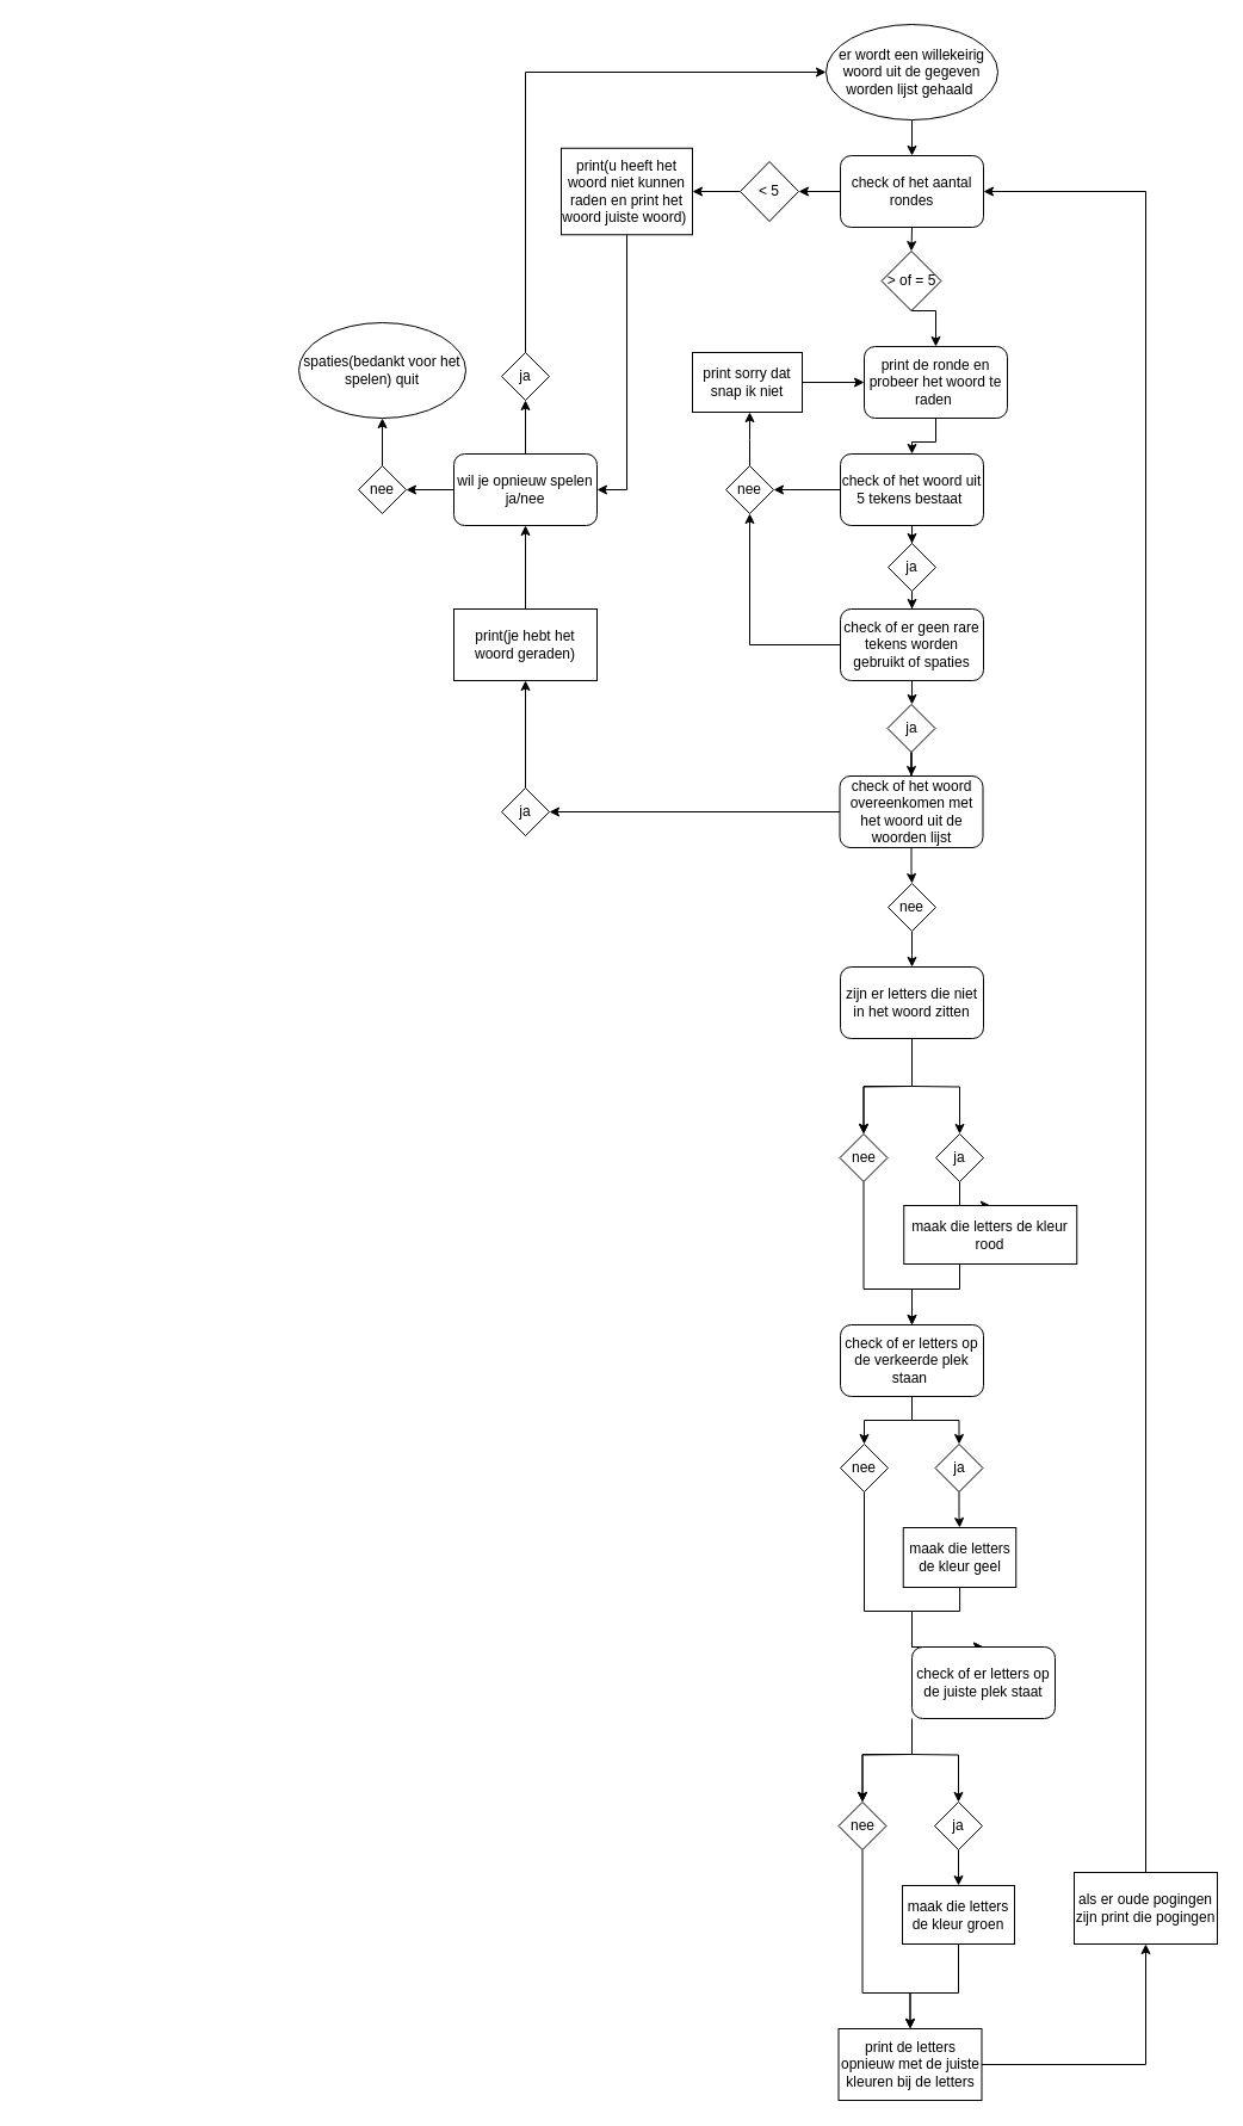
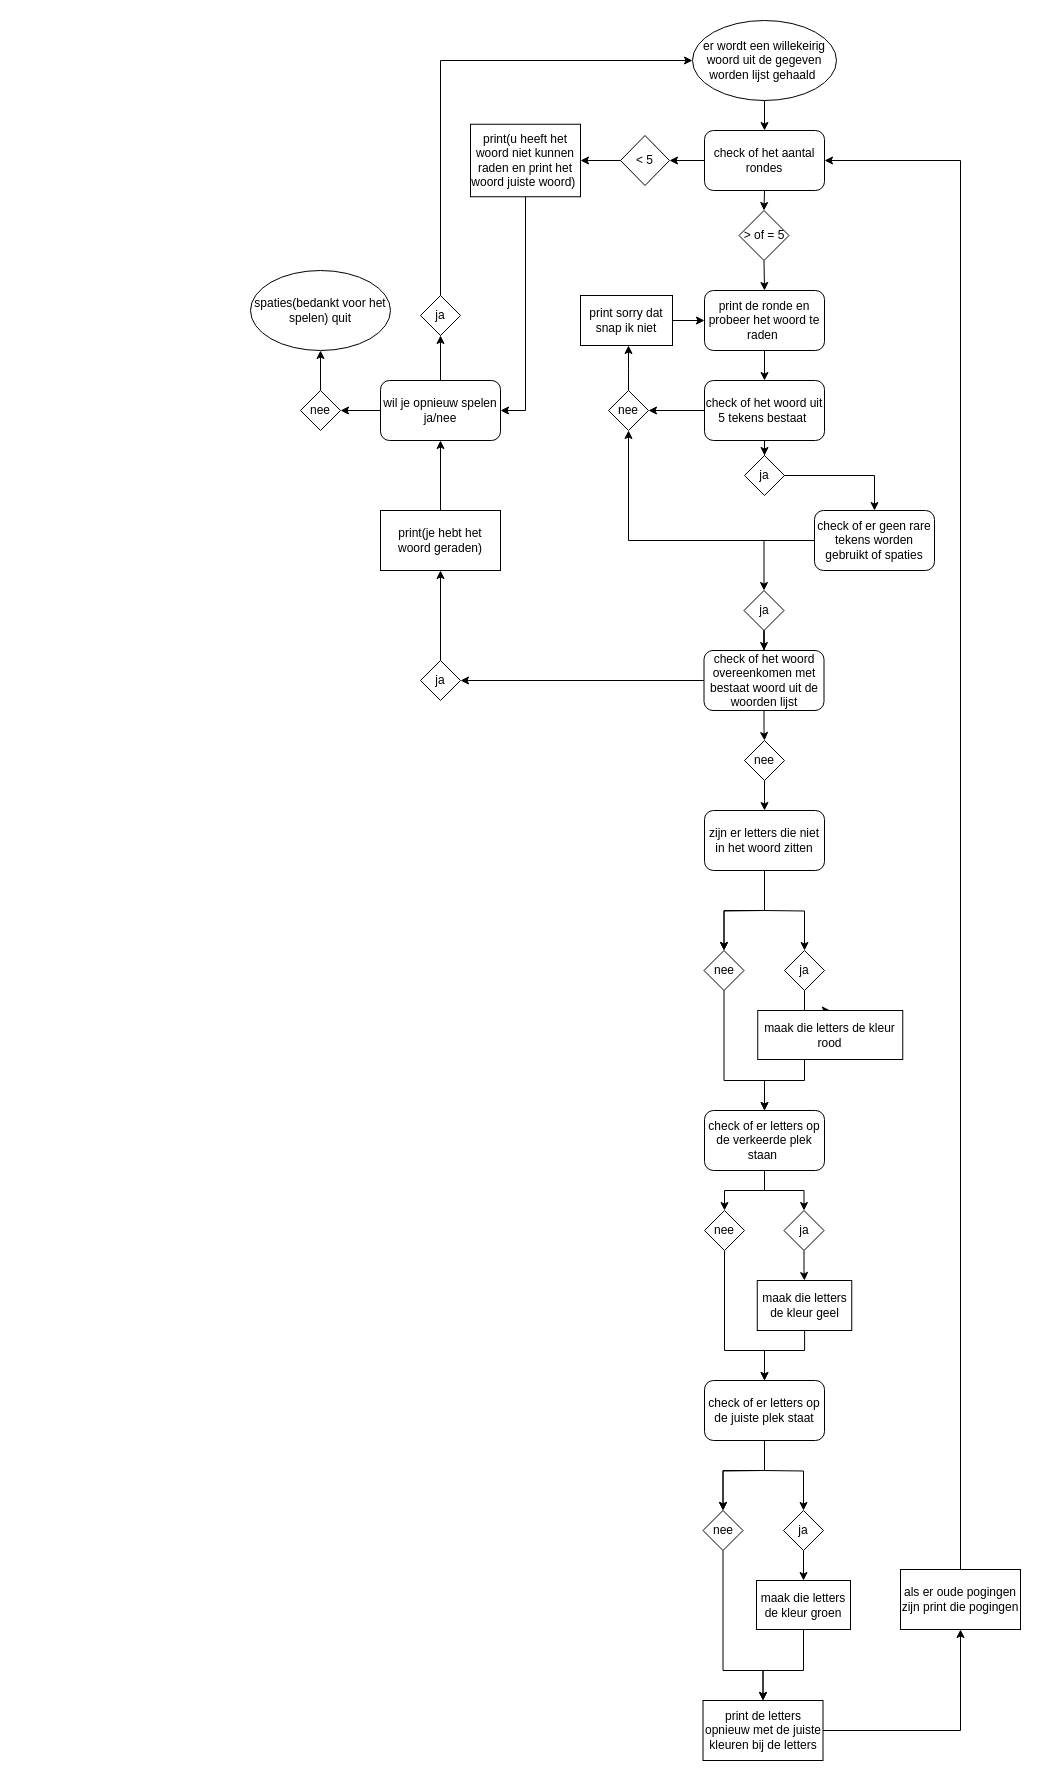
- <mxCell id="3" value="print de ronde en probeer het woord te raden&amp;nbsp;" style="rounded=1;whiteSpace=wrap;html=1;" parent="1" vertex="1"><mxGeometry x="724" y="290" width="120" height="60" as="geometry" /></mxCell>
+ <mxCell id="3" value="print de ronde en probeer het woord te raden&amp;nbsp;" style="rounded=1;whiteSpace=wrap;html=1;" parent="1" vertex="1"><mxGeometry x="704" y="290" width="120" height="60" as="geometry" /></mxCell>
- <mxCell id="13" value="check of er geen rare tekens worden gebruikt of spaties" style="rounded=1;whiteSpace=wrap;html=1;" parent="1" vertex="1"><mxGeometry x="704" y="510" width="120" height="60" as="geometry" /></mxCell>
+ <mxCell id="13" value="check of er geen rare tekens worden gebruikt of spaties" style="rounded=1;whiteSpace=wrap;html=1;" parent="1" vertex="1"><mxGeometry x="814" y="510" width="120" height="60" as="geometry" /></mxCell>
- <mxCell id="18" value="check of het woord overeenkomen met het woord uit de woorden lijst" style="rounded=1;whiteSpace=wrap;html=1;" parent="1" vertex="1"><mxGeometry x="703.5" y="650" width="120" height="60" as="geometry" /></mxCell>
+ <mxCell id="18" value="check of het woord overeenkomen met bestaat woord uit de woorden lijst" style="rounded=1;whiteSpace=wrap;html=1;" parent="1" vertex="1"><mxGeometry x="703.5" y="650" width="120" height="60" as="geometry" /></mxCell>
- <mxCell id="55" value="check of er letters op de juiste plek staat" style="rounded=1;whiteSpace=wrap;html=1;" parent="1" vertex="1"><mxGeometry x="764" y="1380" width="120" height="60" as="geometry" /></mxCell>
+ <mxCell id="55" value="check of er letters op de juiste plek staat" style="rounded=1;whiteSpace=wrap;html=1;" parent="1" vertex="1"><mxGeometry x="704" y="1380" width="120" height="60" as="geometry" /></mxCell>
